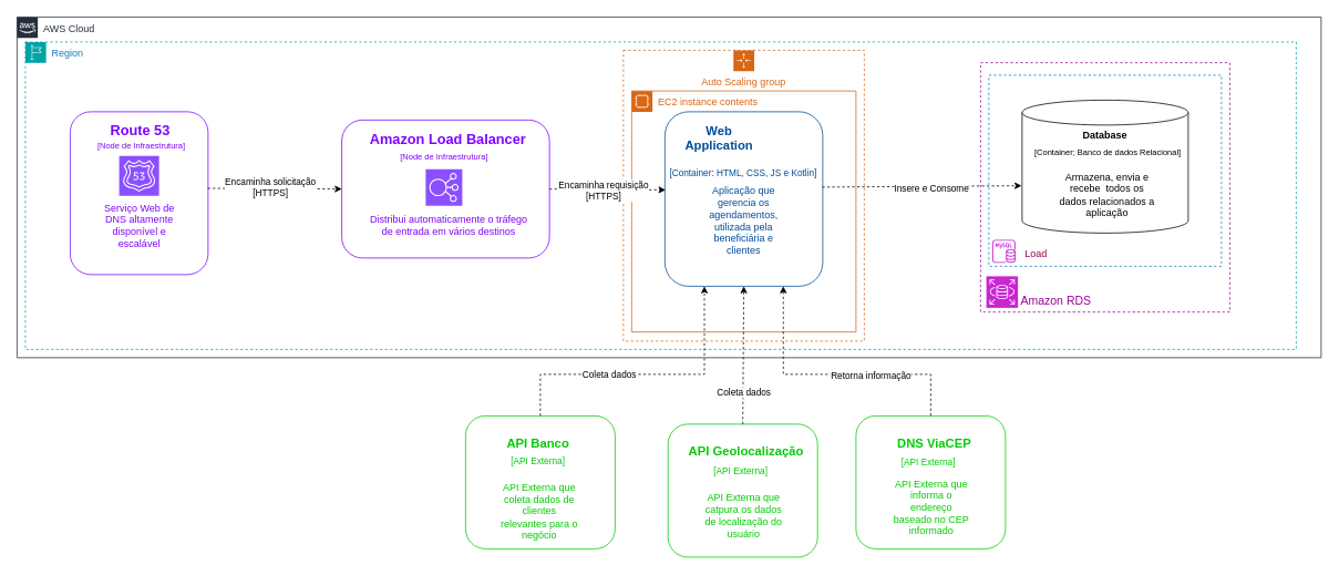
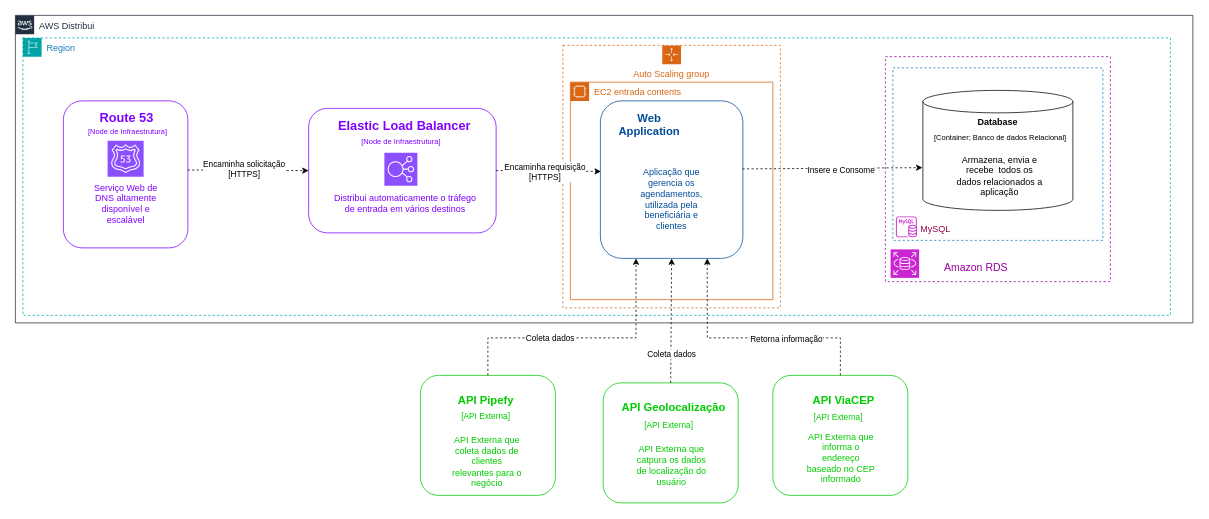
- <mxCell id="2" value="AWS Cloud" style="points=[[0,0],[0.25,0],[0.5,0],[0.75,0],[1,0],[1,0.25],[1,0.5],[1,0.75],[1,1],[0.75,1],[0.5,1],[0.25,1],[0,1],[0,0.75],[0,0.5],[0,0.25]];outlineConnect=0;gradientColor=none;html=1;whiteSpace=wrap;fontSize=12;fontStyle=0;container=1;pointerEvents=0;collapsible=0;recursiveResize=0;shape=mxgraph.aws4.group;grIcon=mxgraph.aws4.group_aws_cloud_alt;strokeColor=#232F3E;fillColor=none;verticalAlign=top;align=left;spacingLeft=30;fontColor=#232F3E;dashed=0;" parent="1" vertex="1"><mxGeometry x="20" y="20" width="1570" height="410" as="geometry" /></mxCell>
+ <mxCell id="2" value="AWS Distribui" style="points=[[0,0],[0.25,0],[0.5,0],[0.75,0],[1,0],[1,0.25],[1,0.5],[1,0.75],[1,1],[0.75,1],[0.5,1],[0.25,1],[0,1],[0,0.75],[0,0.5],[0,0.25]];outlineConnect=0;gradientColor=none;html=1;whiteSpace=wrap;fontSize=12;fontStyle=0;container=1;pointerEvents=0;collapsible=0;recursiveResize=0;shape=mxgraph.aws4.group;grIcon=mxgraph.aws4.group_aws_cloud_alt;strokeColor=#232F3E;fillColor=none;verticalAlign=top;align=left;spacingLeft=30;fontColor=#232F3E;dashed=0;" parent="1" vertex="1"><mxGeometry x="20" y="20" width="1570" height="410" as="geometry" /></mxCell>
- <mxCell id="16" value="EC2 instance contents" style="points=[[0,0],[0.25,0],[0.5,0],[0.75,0],[1,0],[1,0.25],[1,0.5],[1,0.75],[1,1],[0.75,1],[0.5,1],[0.25,1],[0,1],[0,0.75],[0,0.5],[0,0.25]];outlineConnect=0;gradientColor=none;html=1;whiteSpace=wrap;fontSize=12;fontStyle=0;container=1;pointerEvents=0;collapsible=0;recursiveResize=0;shape=mxgraph.aws4.group;grIcon=mxgraph.aws4.group_ec2_instance_contents;strokeColor=#D86613;fillColor=none;verticalAlign=top;align=left;spacingLeft=30;fontColor=#D86613;dashed=0;" vertex="1" parent="12"><mxGeometry x="10" y="49" width="270" height="290" as="geometry" /></mxCell>
+ <mxCell id="16" value="EC2 entrada contents" style="points=[[0,0],[0.25,0],[0.5,0],[0.75,0],[1,0],[1,0.25],[1,0.5],[1,0.75],[1,1],[0.75,1],[0.5,1],[0.25,1],[0,1],[0,0.75],[0,0.5],[0,0.25]];outlineConnect=0;gradientColor=none;html=1;whiteSpace=wrap;fontSize=12;fontStyle=0;container=1;pointerEvents=0;collapsible=0;recursiveResize=0;shape=mxgraph.aws4.group;grIcon=mxgraph.aws4.group_ec2_instance_contents;strokeColor=#D86613;fillColor=none;verticalAlign=top;align=left;spacingLeft=30;fontColor=#D86613;dashed=0;" vertex="1" parent="12"><mxGeometry x="10" y="49" width="270" height="290" as="geometry" /></mxCell>
- <mxCell id="9" value="&lt;b style=&quot;font-size: 17px;&quot;&gt;&lt;font color=&quot;#7f00ff&quot;&gt;Amazon Load Balancer&lt;/font&gt;&lt;/b&gt;" style="text;html=1;align=center;verticalAlign=middle;whiteSpace=wrap;rounded=0;strokeWidth=4;fontSize=17;" parent="3" vertex="1"><mxGeometry x="412" y="103" width="194" height="30" as="geometry" /></mxCell>
+ <mxCell id="9" value="&lt;b style=&quot;font-size: 17px;&quot;&gt;&lt;font color=&quot;#7f00ff&quot;&gt;Elastic Load Balancer&lt;/font&gt;&lt;/b&gt;" style="text;html=1;align=center;verticalAlign=middle;whiteSpace=wrap;rounded=0;strokeWidth=4;fontSize=17;" parent="3" vertex="1"><mxGeometry x="412" y="103" width="194" height="30" as="geometry" /></mxCell>
- <mxCell id="19" value="&lt;font color=&quot;#004c99&quot; style=&quot;font-size: 11px;&quot;&gt;[Container: HTML, CSS, JS e Kotlin]&lt;/font&gt;" style="text;html=1;align=center;verticalAlign=middle;whiteSpace=wrap;rounded=0;strokeColor=none;" parent="3" vertex="1"><mxGeometry x="771.75" y="143" width="184.5" height="30" as="geometry" /></mxCell>
- <mxCell id="25" value="&lt;font color=&quot;#99004d&quot;&gt;Load&lt;/font&gt;" style="text;html=1;align=center;verticalAlign=middle;whiteSpace=wrap;rounded=0;" parent="3" vertex="1"><mxGeometry x="1187" y="240" width="60" height="30" as="geometry" /></mxCell>
+ <mxCell id="25" value="&lt;font color=&quot;#99004d&quot;&gt;MySQL&lt;/font&gt;" style="text;html=1;align=center;verticalAlign=middle;whiteSpace=wrap;rounded=0;" parent="3" vertex="1"><mxGeometry x="1187" y="240" width="60" height="30" as="geometry" /></mxCell>
- <mxCell id="22" value="&lt;font color=&quot;#990099&quot; style=&quot;font-size: 14px;&quot;&gt;Amazon RDS&lt;/font&gt;" style="text;html=1;align=center;verticalAlign=middle;whiteSpace=wrap;rounded=0;" parent="3" vertex="1"><mxGeometry x="1196" y="296" width="90" height="30" as="geometry" /></mxCell>
+ <mxCell id="22" value="&lt;font color=&quot;#990099&quot; style=&quot;font-size: 14px;&quot;&gt;Amazon RDS&lt;/font&gt;" style="text;html=1;align=center;verticalAlign=middle;whiteSpace=wrap;rounded=0;" parent="3" vertex="1"><mxGeometry x="1226" y="291" width="90" height="30" as="geometry" /></mxCell>
- <mxCell id="37" value="&lt;b&gt;&lt;font color=&quot;#00cc00&quot; style=&quot;font-size: 15px;&quot;&gt;API Banco&lt;/font&gt;&lt;/b&gt;" style="text;html=1;align=center;verticalAlign=middle;whiteSpace=wrap;rounded=0;strokeColor=none;" parent="1" vertex="1"><mxGeometry x="600" y="510" width="95" height="43" as="geometry" /></mxCell>
+ <mxCell id="37" value="&lt;b&gt;&lt;font color=&quot;#00cc00&quot; style=&quot;font-size: 15px;&quot;&gt;API Pipefy&lt;/font&gt;&lt;/b&gt;" style="text;html=1;align=center;verticalAlign=middle;whiteSpace=wrap;rounded=0;strokeColor=none;" parent="1" vertex="1"><mxGeometry x="600" y="510" width="95" height="43" as="geometry" /></mxCell>
- <mxCell id="43" value="&lt;b&gt;&lt;font color=&quot;#00cc00&quot; style=&quot;font-size: 15px;&quot;&gt;DNS ViaCEP&lt;/font&gt;&lt;/b&gt;" style="text;html=1;align=center;verticalAlign=middle;whiteSpace=wrap;rounded=0;strokeColor=none;" parent="1" vertex="1"><mxGeometry x="1077" y="510" width="95" height="43" as="geometry" /></mxCell>
+ <mxCell id="43" value="&lt;b&gt;&lt;font color=&quot;#00cc00&quot; style=&quot;font-size: 15px;&quot;&gt;API ViaCEP&lt;/font&gt;&lt;/b&gt;" style="text;html=1;align=center;verticalAlign=middle;whiteSpace=wrap;rounded=0;strokeColor=none;" parent="1" vertex="1"><mxGeometry x="1077" y="510" width="95" height="43" as="geometry" /></mxCell>
